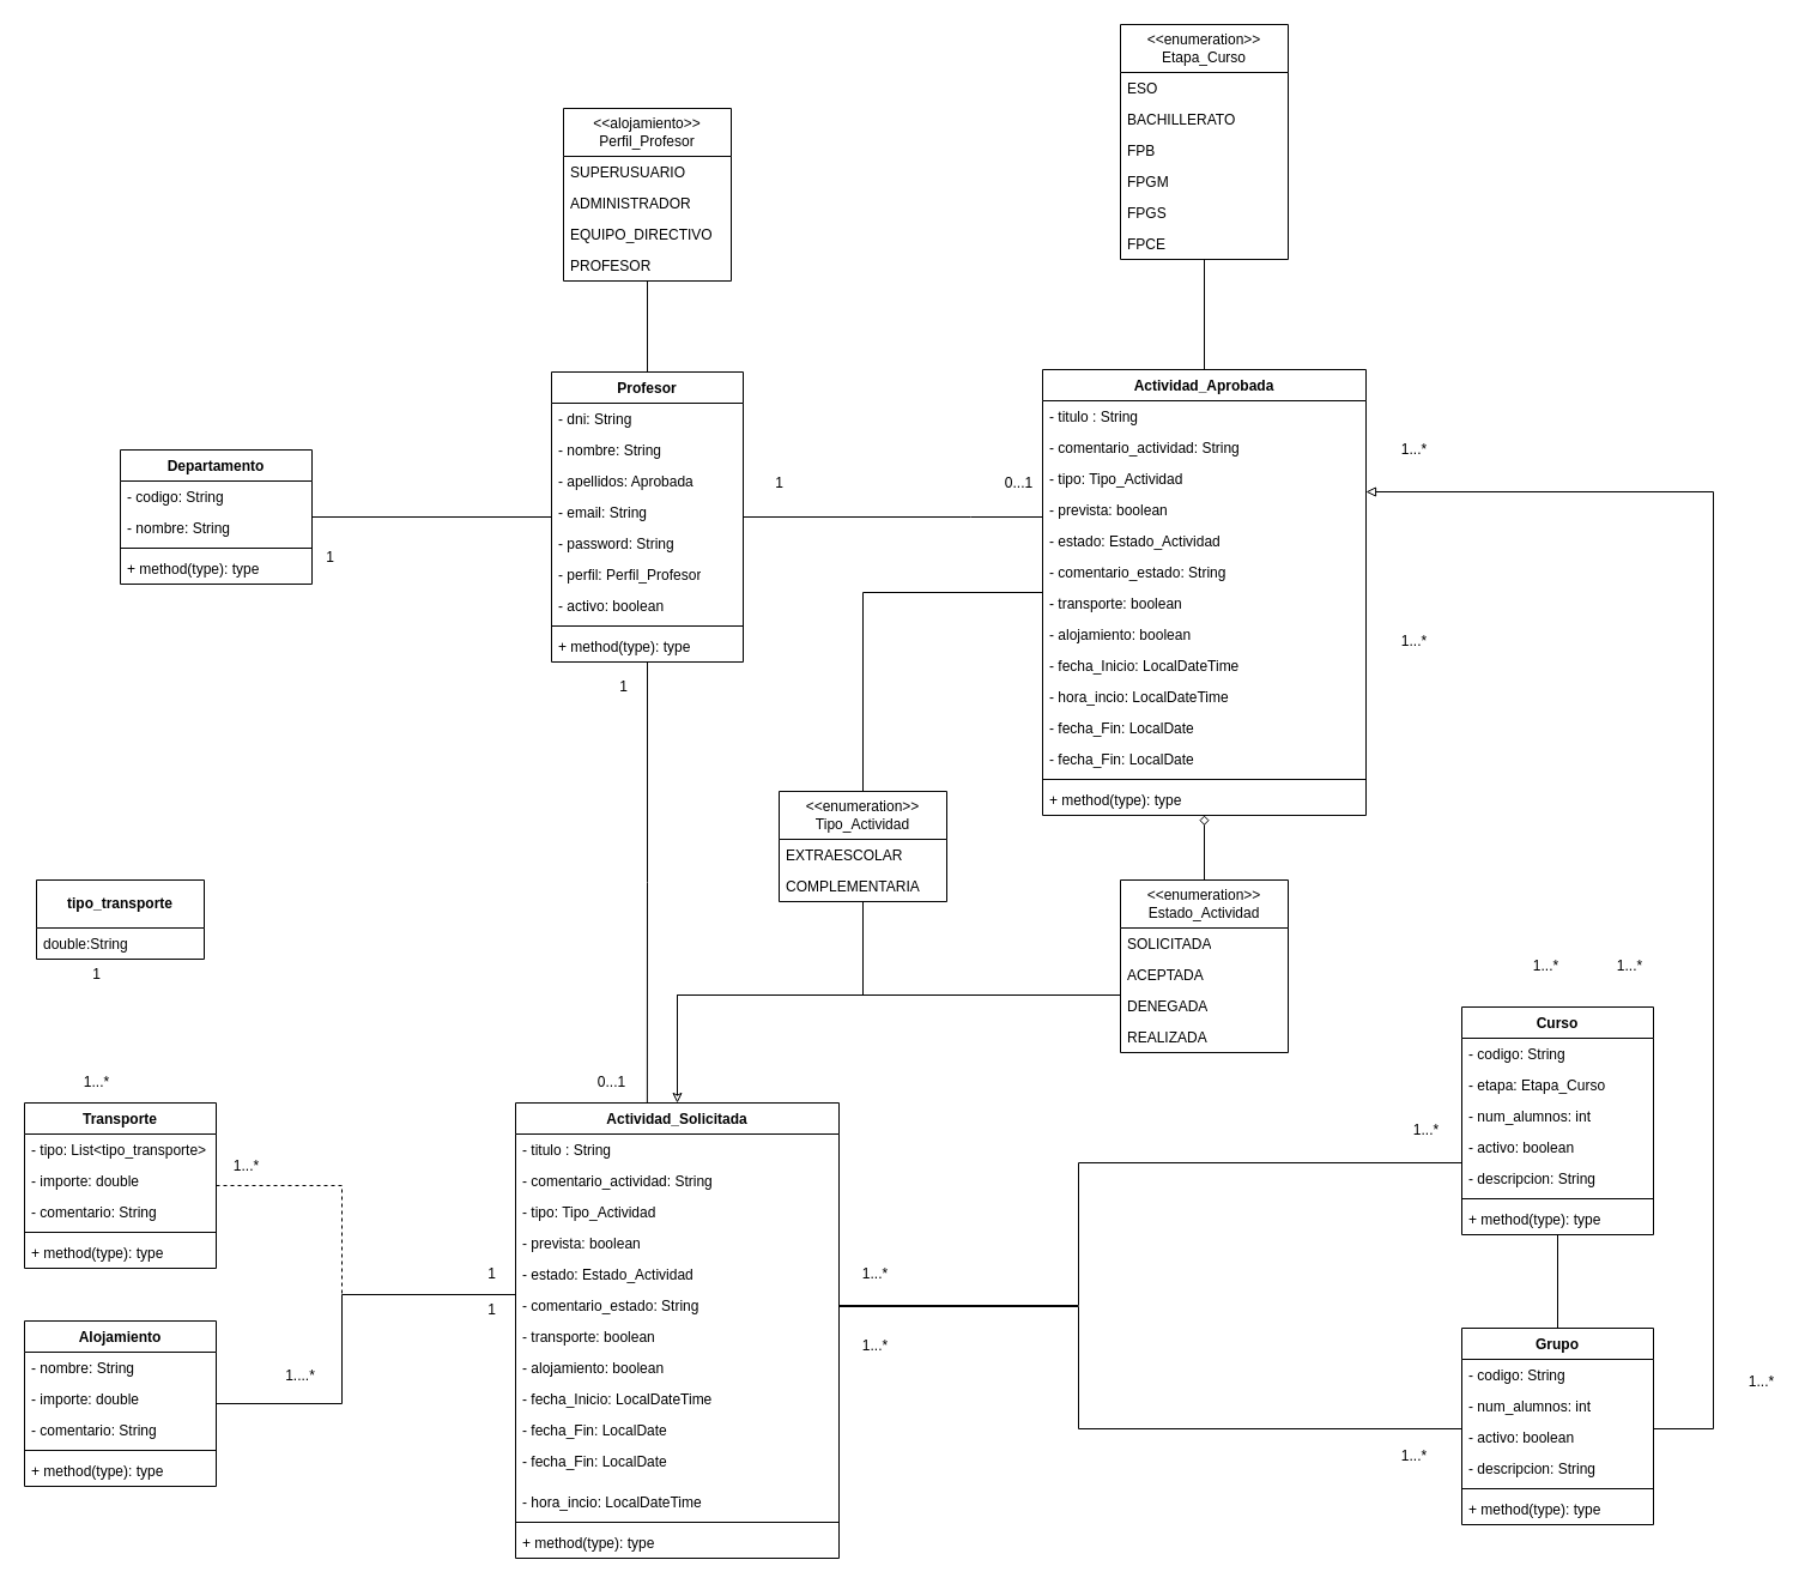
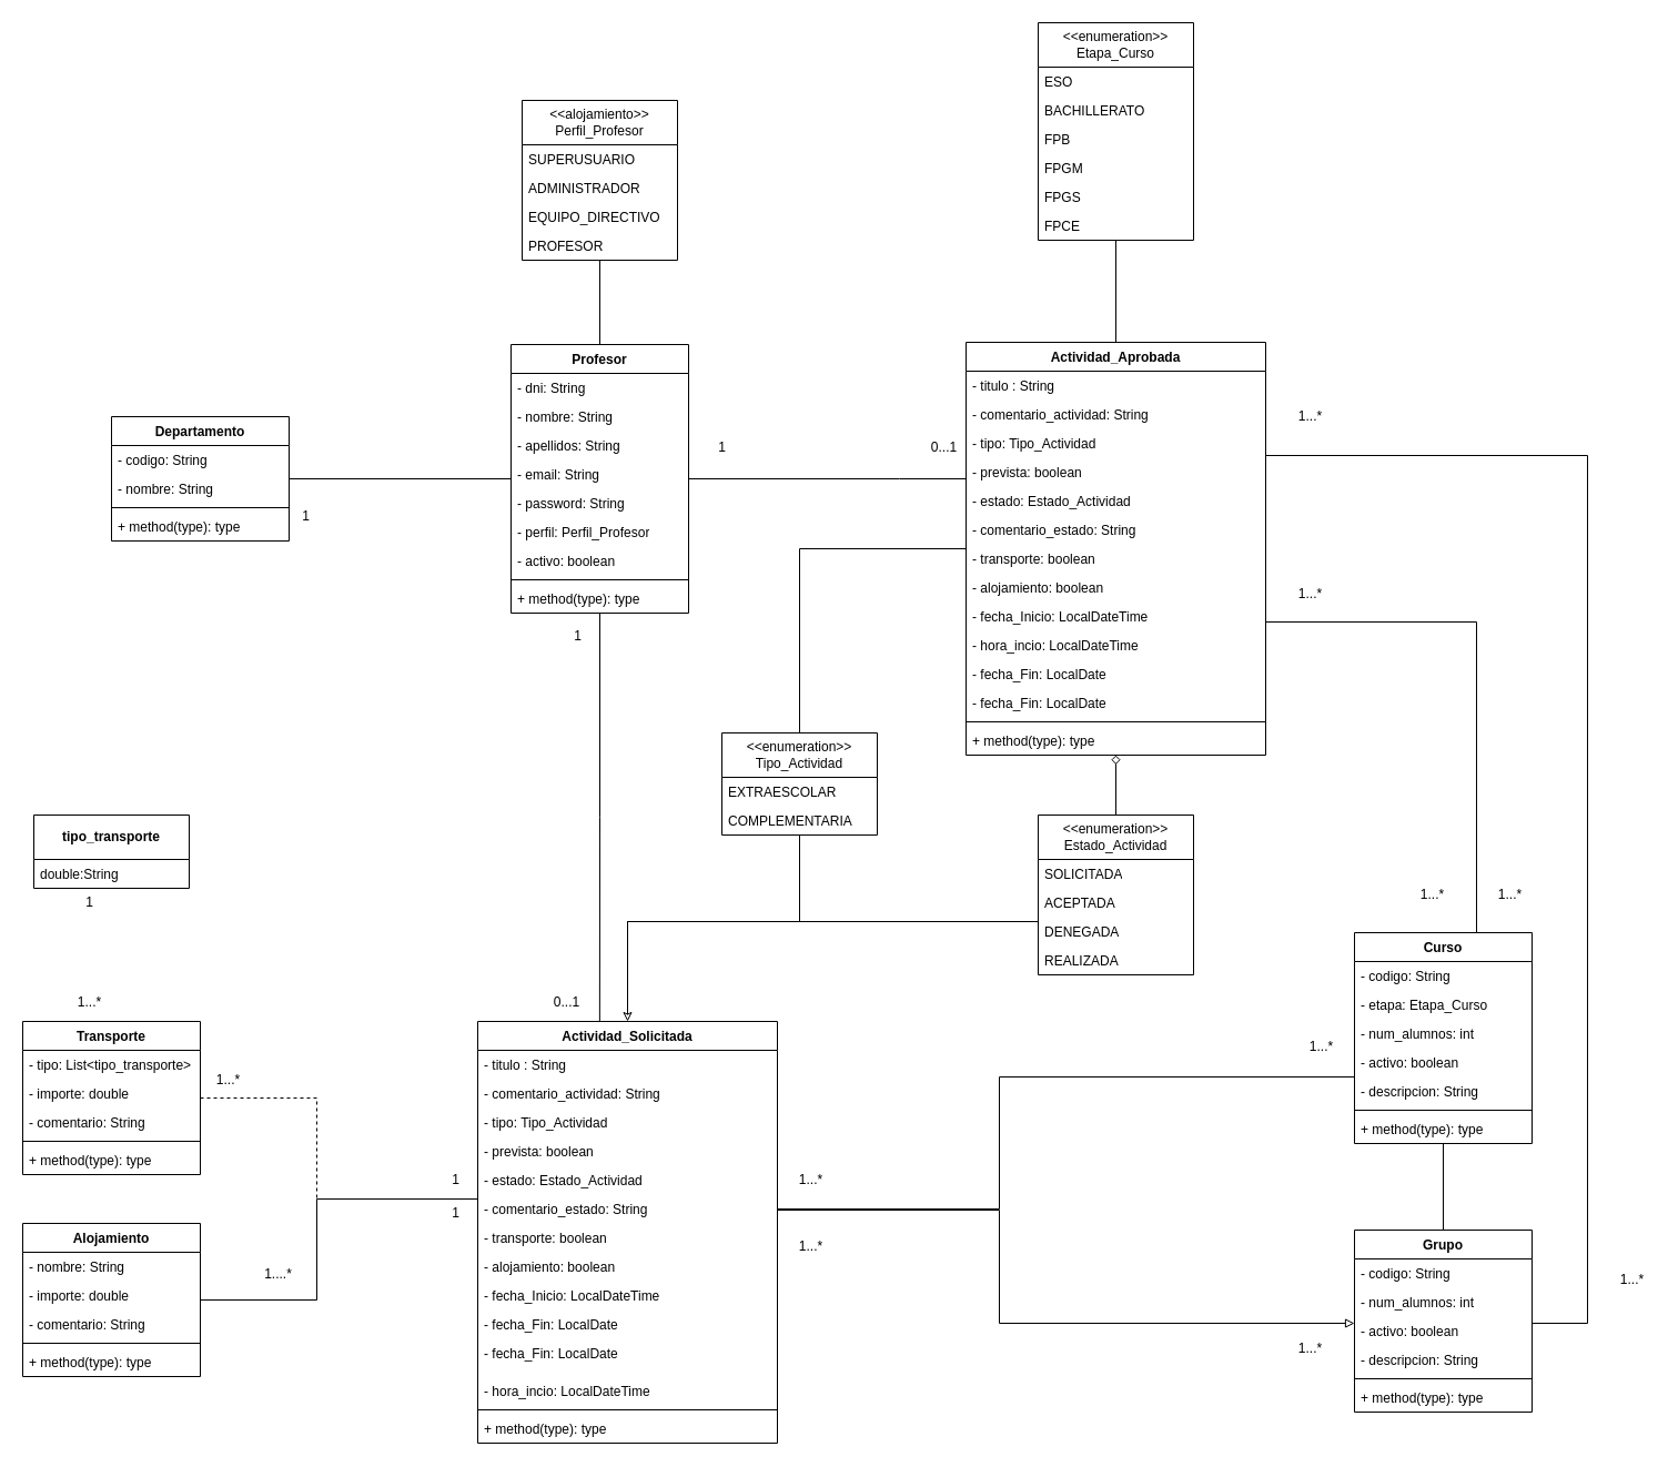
- <mxCell id="6" value="- apellidos: Aprobada" style="text;strokeColor=none;fillColor=none;align=left;verticalAlign=top;spacingLeft=4;spacingRight=4;overflow=hidden;rotatable=0;points=[[0,0.5],[1,0.5]];portConstraint=eastwest;whiteSpace=wrap;html=1;" parent="3" vertex="1"><mxGeometry y="78" width="160" height="26" as="geometry" /></mxCell>
+ <mxCell id="6" value="- apellidos: String" style="text;strokeColor=none;fillColor=none;align=left;verticalAlign=top;spacingLeft=4;spacingRight=4;overflow=hidden;rotatable=0;points=[[0,0.5],[1,0.5]];portConstraint=eastwest;whiteSpace=wrap;html=1;" parent="3" vertex="1"><mxGeometry y="78" width="160" height="26" as="geometry" /></mxCell>
- <mxCell id="86" style="edgeStyle=orthogonalEdgeStyle;rounded=0;orthogonalLoop=1;jettySize=auto;html=1;endArrow=block;endFill=0;" edge="1" parent="1" source="87" target="53"><mxGeometry relative="1" as="geometry"><Array as="points"><mxPoint x="1430" y="1192" /><mxPoint x="1430" y="410" /></Array></mxGeometry></mxCell>
+ <mxCell id="86" style="edgeStyle=orthogonalEdgeStyle;rounded=0;orthogonalLoop=1;jettySize=auto;html=1;endArrow=none;endFill=0;" edge="1" parent="1" source="87" target="53"><mxGeometry relative="1" as="geometry"><Array as="points"><mxPoint x="1430" y="1192" /><mxPoint x="1430" y="410" /></Array></mxGeometry></mxCell>
+ <mxCell id="68" style="edgeStyle=orthogonalEdgeStyle;rounded=0;orthogonalLoop=1;jettySize=auto;html=1;endArrow=none;endFill=0;" edge="1" parent="1" source="69" target="53"><mxGeometry relative="1" as="geometry"><Array as="points"><mxPoint x="1330" y="560" /></Array></mxGeometry></mxCell>
- <mxCell id="19" style="edgeStyle=orthogonalEdgeStyle;rounded=0;orthogonalLoop=1;jettySize=auto;html=1;endArrow=none;endFill=0;" edge="1" parent="1" source="21" target="87"><mxGeometry relative="1" as="geometry"><Array as="points"><mxPoint x="900" y="1090" /><mxPoint x="900" y="1192" /></Array></mxGeometry></mxCell>
+ <mxCell id="19" style="edgeStyle=orthogonalEdgeStyle;rounded=0;orthogonalLoop=1;jettySize=auto;html=1;endArrow=block;endFill=0;" edge="1" parent="1" source="21" target="87"><mxGeometry relative="1" as="geometry"><Array as="points"><mxPoint x="900" y="1090" /><mxPoint x="900" y="1192" /></Array></mxGeometry></mxCell>
